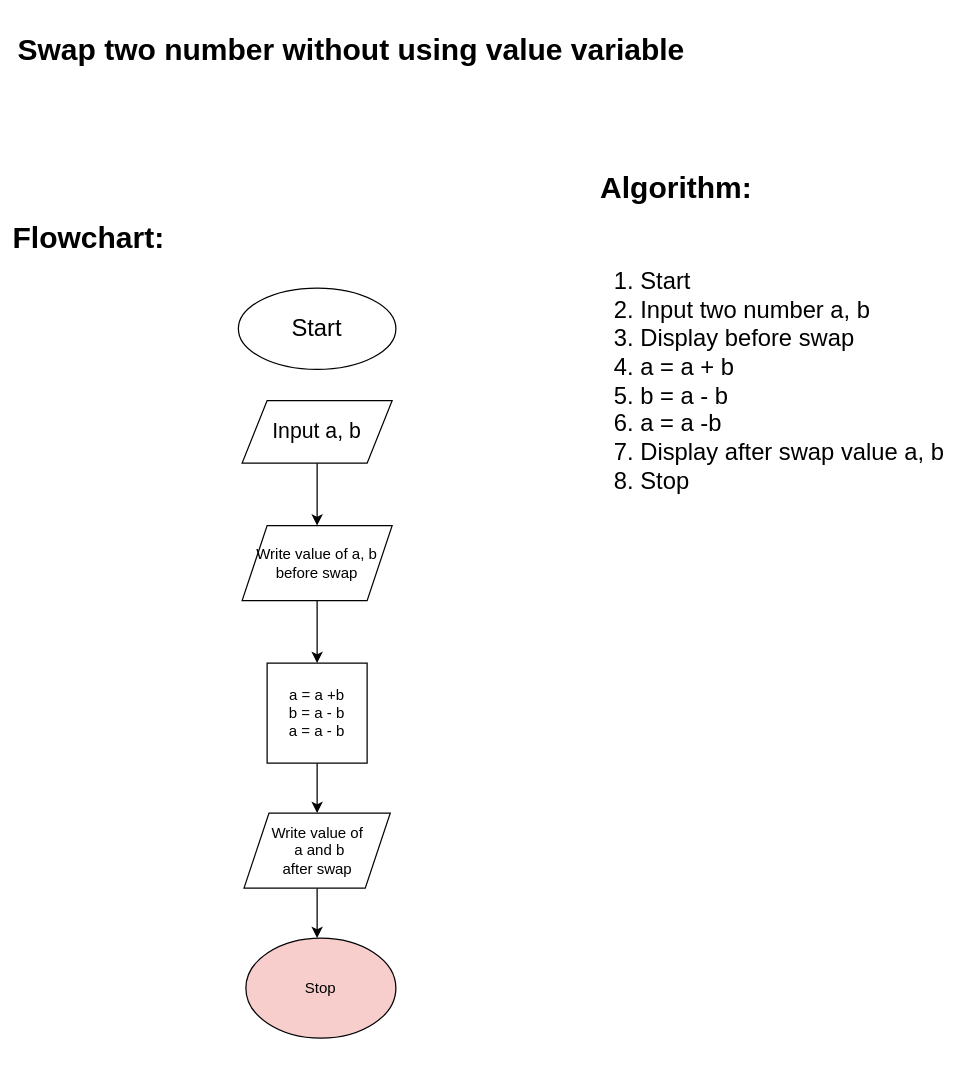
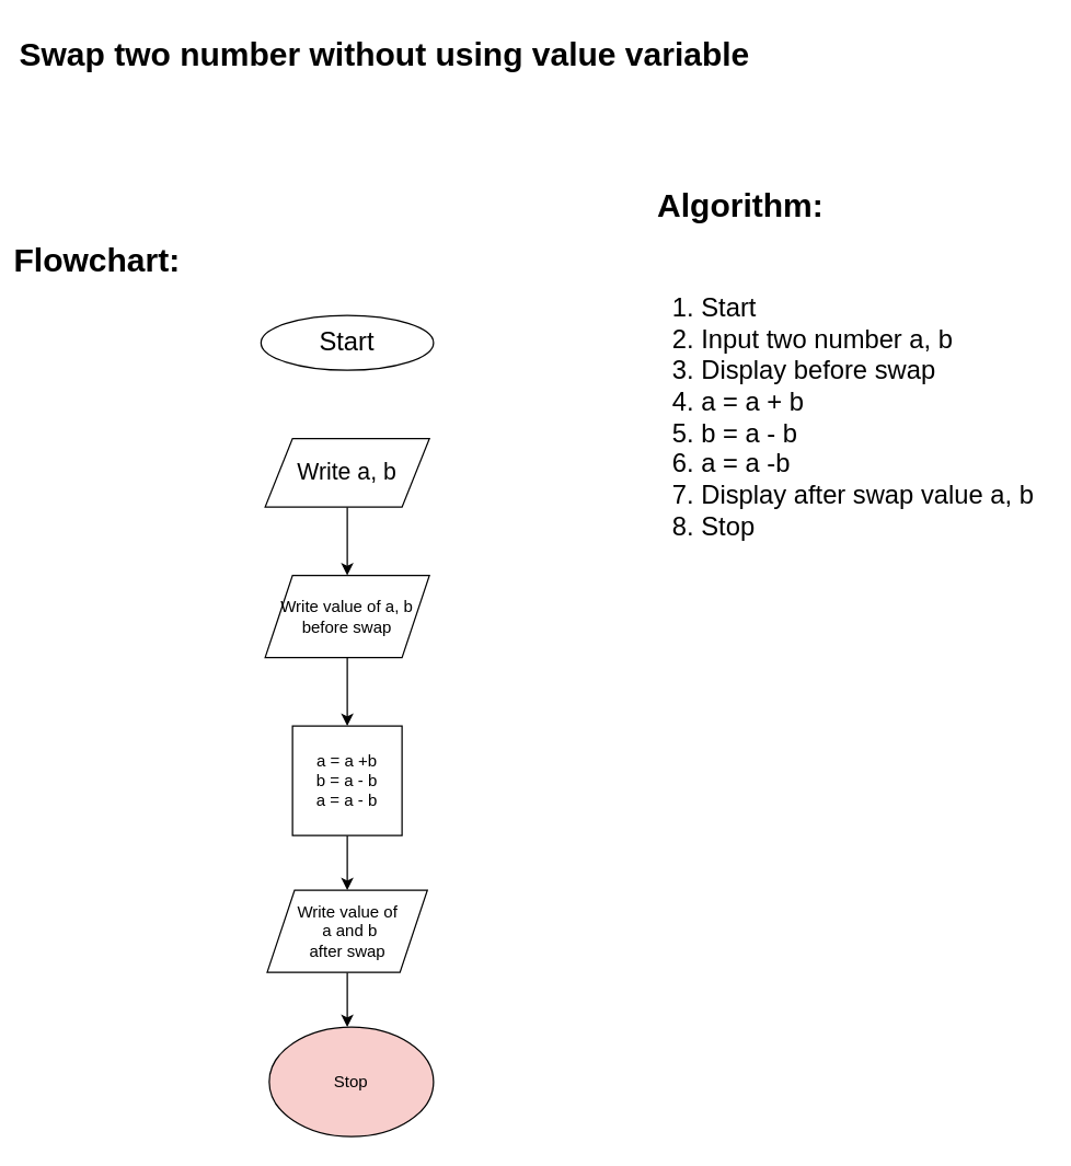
- <mxCell id="2" value="&lt;font style=&quot;font-size: 19px;&quot;&gt;Start&lt;/font&gt;" style="ellipse;whiteSpace=wrap;html=1;" parent="1" vertex="1"><mxGeometry x="190" y="230" width="126" height="65" as="geometry" /></mxCell>
+ <mxCell id="2" value="&lt;font style=&quot;font-size: 19px;&quot;&gt;Start&lt;/font&gt;" style="ellipse;whiteSpace=wrap;html=1;" parent="1" vertex="1"><mxGeometry x="190" y="230" width="126" height="40" as="geometry" /></mxCell>
- <mxCell id="4" value="&lt;font style=&quot;font-size: 17px;&quot;&gt;Input a, b&lt;br&gt;&lt;/font&gt;" style="shape=parallelogram;perimeter=parallelogramPerimeter;whiteSpace=wrap;html=1;fixedSize=1;" parent="1" vertex="1"><mxGeometry x="193" y="320" width="120" height="50" as="geometry" /></mxCell>
+ <mxCell id="4" value="&lt;font style=&quot;font-size: 17px;&quot;&gt;Write a, b&lt;br&gt;&lt;/font&gt;" style="shape=parallelogram;perimeter=parallelogramPerimeter;whiteSpace=wrap;html=1;fixedSize=1;" parent="1" vertex="1"><mxGeometry x="193" y="320" width="120" height="50" as="geometry" /></mxCell>
